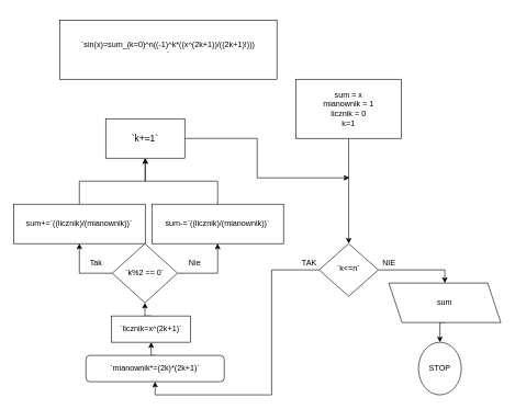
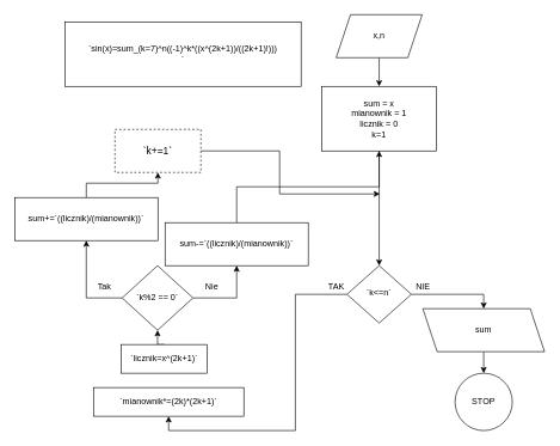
+ <mxCell id="3" value="x,n" style="shape=parallelogram;perimeter=parallelogramPerimeter;whiteSpace=wrap;html=1;fixedSize=1;direction=east;flipH=1;flipV=1;" parent="1" vertex="1"><mxGeometry x="469" y="20" width="120" height="60" as="geometry" /></mxCell>
- <mxCell id="4" value="`sin(x)=sum_(k=0)^n((-1)^k*((x^(2k+1))/((2k+1)!)))&lt;br&gt;`" style="rounded=0;whiteSpace=wrap;html=1;" parent="1" vertex="1"><mxGeometry x="90" y="30" width="330" height="90" as="geometry" /></mxCell>
+ <mxCell id="4" value="`sin(x)=sum_(k=7)^n((-1)^k*((x^(2k+1))/((2k+1)!)))&lt;br&gt;`" style="rounded=0;whiteSpace=wrap;html=1;" parent="1" vertex="1"><mxGeometry x="90" y="30" width="330" height="90" as="geometry" /></mxCell>
+ <mxCell id="2" style="edgeStyle=orthogonalEdgeStyle;rounded=0;orthogonalLoop=1;jettySize=auto;html=1;exitX=0.5;exitY=1;exitDx=0;exitDy=0;entryX=0.5;entryY=0;entryDx=0;entryDy=0;" parent="1" source="3" target="6" edge="1"><mxGeometry relative="1" as="geometry" /></mxCell>
- <mxCell id="22" value="&lt;font style=&quot;font-size: 14px&quot;&gt;`k+=1`&lt;/font&gt;" style="rounded=0;whiteSpace=wrap;html=1;" parent="1" vertex="1"><mxGeometry x="160" y="180" width="120" height="60" as="geometry" /></mxCell>
+ <mxCell id="22" value="&lt;font style=&quot;font-size: 14px&quot;&gt;`k+=1`&lt;/font&gt;" style="rounded=0;whiteSpace=wrap;html=1;dashed=1;" parent="1" vertex="1"><mxGeometry x="160" y="180" width="120" height="60" as="geometry" /></mxCell>
- <mxCell id="19" style="edgeStyle=orthogonalEdgeStyle;rounded=0;orthogonalLoop=1;jettySize=auto;html=1;exitX=0.5;exitY=0;exitDx=0;exitDy=0;entryX=0.5;entryY=1;entryDx=0;entryDy=0;" parent="1" source="20" target="22" edge="1"><mxGeometry relative="1" as="geometry" /></mxCell>
+ <mxCell id="19" style="edgeStyle=orthogonalEdgeStyle;rounded=0;orthogonalLoop=1;jettySize=auto;html=1;exitX=0.5;exitY=0;exitDx=0;exitDy=0;" parent="1" source="20" target="6" edge="1"><mxGeometry relative="1" as="geometry" /></mxCell>
- <mxCell id="24" value="sum+=`((licznik)/(mianownik))`" style="rounded=0;whiteSpace=wrap;html=1;" parent="1" vertex="1"><mxGeometry x="20" y="310" width="200" height="60" as="geometry" /></mxCell>
+ <mxCell id="24" value="sum+=`((licznik)/(mianownik))`" style="rounded=0;whiteSpace=wrap;html=1;" parent="1" vertex="1"><mxGeometry x="20" y="275" width="200" height="60" as="geometry" /></mxCell>
- <mxCell id="15" style="edgeStyle=orthogonalEdgeStyle;rounded=0;orthogonalLoop=1;jettySize=auto;html=1;exitX=0.5;exitY=0;exitDx=0;exitDy=0;entryX=0.5;entryY=1;entryDx=0;entryDy=0;" parent="1" source="16" target="18" edge="1"><mxGeometry relative="1" as="geometry" /></mxCell>
- <mxCell id="16" value="`mianownik*=(2k)*(2k+1)`" style="whiteSpace=wrap;html=1;rounded=1;" parent="1" vertex="1"><mxGeometry x="130" y="540" width="210" height="40" as="geometry" /></mxCell>
+ <mxCell id="16" value="`mianownik*=(2k)*(2k+1)`" style="rounded=0;whiteSpace=wrap;html=1;" parent="1" vertex="1"><mxGeometry x="130" y="540" width="210" height="40" as="geometry" /></mxCell>
- <mxCell id="14" value="STOP" style="ellipse;whiteSpace=wrap;html=1;" parent="1" vertex="1"><mxGeometry x="635" y="520" width="65" height="80" as="geometry" /></mxCell>
+ <mxCell id="14" value="STOP" style="ellipse;whiteSpace=wrap;html=1;" parent="1" vertex="1"><mxGeometry x="635" y="520" width="80" height="80" as="geometry" /></mxCell>
